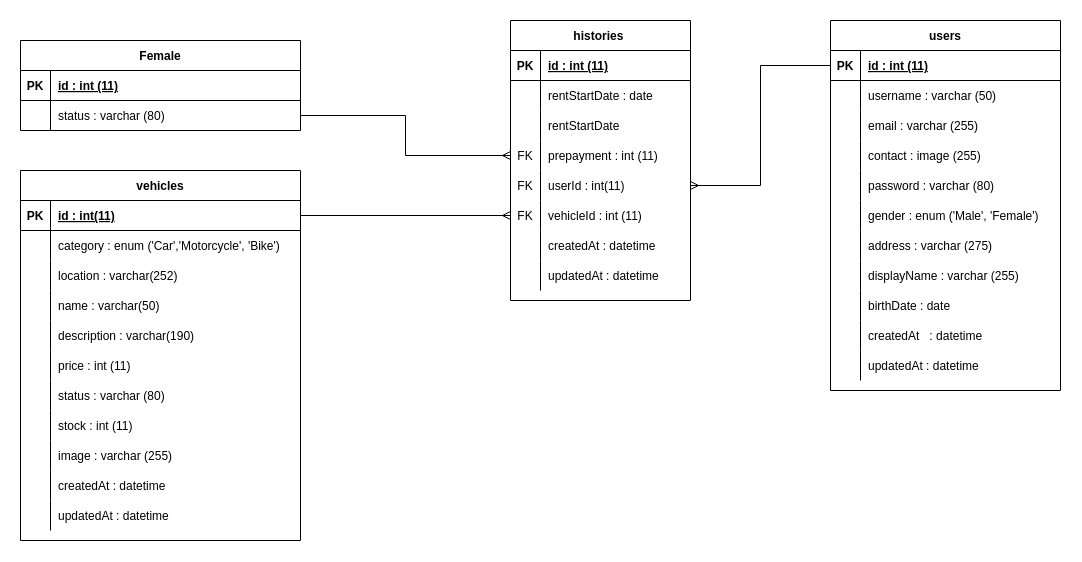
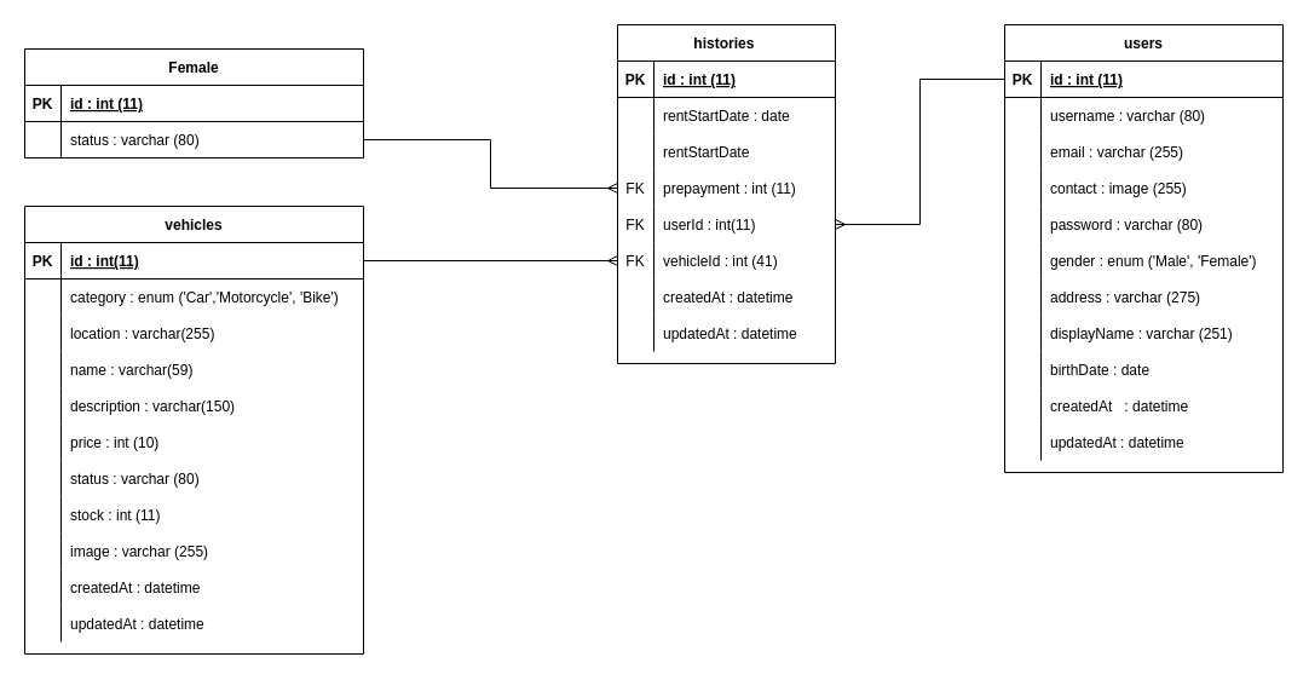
- <mxCell id="42" value="username : varchar (50)  " style="shape=partialRectangle;connectable=0;fillColor=none;top=0;left=0;bottom=0;right=0;align=left;spacingLeft=6;overflow=hidden;" parent="40" vertex="1"><mxGeometry x="30" width="200" height="30" as="geometry"><mxRectangle width="200" height="30" as="alternateBounds" /></mxGeometry></mxCell>
+ <mxCell id="42" value="username : varchar (80)  " style="shape=partialRectangle;connectable=0;fillColor=none;top=0;left=0;bottom=0;right=0;align=left;spacingLeft=6;overflow=hidden;" parent="40" vertex="1"><mxGeometry x="30" width="200" height="30" as="geometry"><mxRectangle width="200" height="30" as="alternateBounds" /></mxGeometry></mxCell>
- <mxCell id="88" value="vehicleId : int (11)" style="shape=partialRectangle;connectable=0;fillColor=none;top=0;left=0;bottom=0;right=0;align=left;spacingLeft=6;overflow=hidden;" parent="86" vertex="1"><mxGeometry x="30" width="150" height="30" as="geometry"><mxRectangle width="150" height="30" as="alternateBounds" /></mxGeometry></mxCell>
+ <mxCell id="88" value="vehicleId : int (41)" style="shape=partialRectangle;connectable=0;fillColor=none;top=0;left=0;bottom=0;right=0;align=left;spacingLeft=6;overflow=hidden;" parent="86" vertex="1"><mxGeometry x="30" width="150" height="30" as="geometry"><mxRectangle width="150" height="30" as="alternateBounds" /></mxGeometry></mxCell>
- <mxCell id="11" value="location : varchar(252)    " style="shape=partialRectangle;connectable=0;fillColor=none;top=0;left=0;bottom=0;right=0;align=left;spacingLeft=6;overflow=hidden;" parent="9" vertex="1"><mxGeometry x="30" width="250" height="30" as="geometry"><mxRectangle width="250" height="30" as="alternateBounds" /></mxGeometry></mxCell>
+ <mxCell id="11" value="location : varchar(255)    " style="shape=partialRectangle;connectable=0;fillColor=none;top=0;left=0;bottom=0;right=0;align=left;spacingLeft=6;overflow=hidden;" parent="9" vertex="1"><mxGeometry x="30" width="250" height="30" as="geometry"><mxRectangle width="250" height="30" as="alternateBounds" /></mxGeometry></mxCell>
- <mxCell id="60" value="displayName : varchar (255)" style="shape=partialRectangle;connectable=0;fillColor=none;top=0;left=0;bottom=0;right=0;align=left;spacingLeft=6;overflow=hidden;" parent="58" vertex="1"><mxGeometry x="30" width="200" height="30" as="geometry"><mxRectangle width="200" height="30" as="alternateBounds" /></mxGeometry></mxCell>
+ <mxCell id="60" value="displayName : varchar (251)" style="shape=partialRectangle;connectable=0;fillColor=none;top=0;left=0;bottom=0;right=0;align=left;spacingLeft=6;overflow=hidden;" parent="58" vertex="1"><mxGeometry x="30" width="200" height="30" as="geometry"><mxRectangle width="200" height="30" as="alternateBounds" /></mxGeometry></mxCell>
- <mxCell id="14" value="name : varchar(50)  " style="shape=partialRectangle;connectable=0;fillColor=none;top=0;left=0;bottom=0;right=0;align=left;spacingLeft=6;overflow=hidden;" parent="12" vertex="1"><mxGeometry x="30" width="250" height="30" as="geometry"><mxRectangle width="250" height="30" as="alternateBounds" /></mxGeometry></mxCell>
+ <mxCell id="14" value="name : varchar(59)  " style="shape=partialRectangle;connectable=0;fillColor=none;top=0;left=0;bottom=0;right=0;align=left;spacingLeft=6;overflow=hidden;" parent="12" vertex="1"><mxGeometry x="30" width="250" height="30" as="geometry"><mxRectangle width="250" height="30" as="alternateBounds" /></mxGeometry></mxCell>
- <mxCell id="17" value="description : varchar(190)" style="shape=partialRectangle;connectable=0;fillColor=none;top=0;left=0;bottom=0;right=0;align=left;spacingLeft=6;overflow=hidden;" parent="15" vertex="1"><mxGeometry x="30" width="250" height="30" as="geometry"><mxRectangle width="250" height="30" as="alternateBounds" /></mxGeometry></mxCell>
+ <mxCell id="17" value="description : varchar(150)" style="shape=partialRectangle;connectable=0;fillColor=none;top=0;left=0;bottom=0;right=0;align=left;spacingLeft=6;overflow=hidden;" parent="15" vertex="1"><mxGeometry x="30" width="250" height="30" as="geometry"><mxRectangle width="250" height="30" as="alternateBounds" /></mxGeometry></mxCell>
- <mxCell id="20" value="price : int (11)    " style="shape=partialRectangle;connectable=0;fillColor=none;top=0;left=0;bottom=0;right=0;align=left;spacingLeft=6;overflow=hidden;" parent="18" vertex="1"><mxGeometry x="30" width="250" height="30" as="geometry"><mxRectangle width="250" height="30" as="alternateBounds" /></mxGeometry></mxCell>
+ <mxCell id="20" value="price : int (10)    " style="shape=partialRectangle;connectable=0;fillColor=none;top=0;left=0;bottom=0;right=0;align=left;spacingLeft=6;overflow=hidden;" parent="18" vertex="1"><mxGeometry x="30" width="250" height="30" as="geometry"><mxRectangle width="250" height="30" as="alternateBounds" /></mxGeometry></mxCell>
